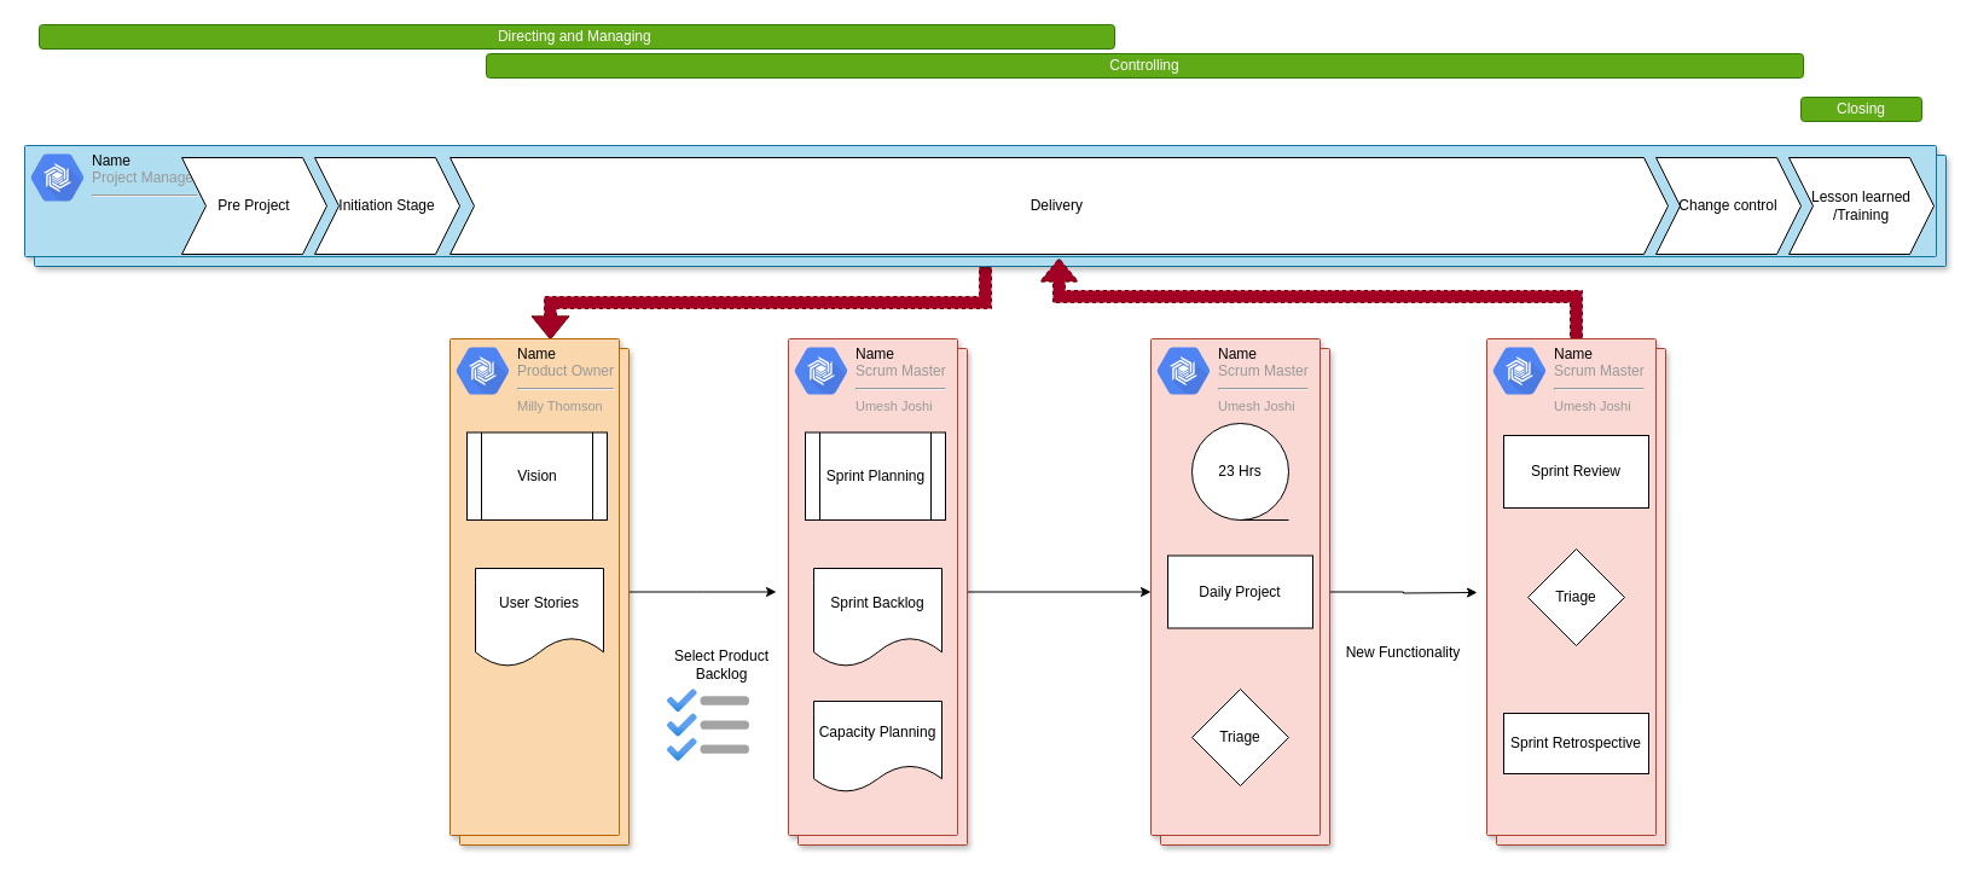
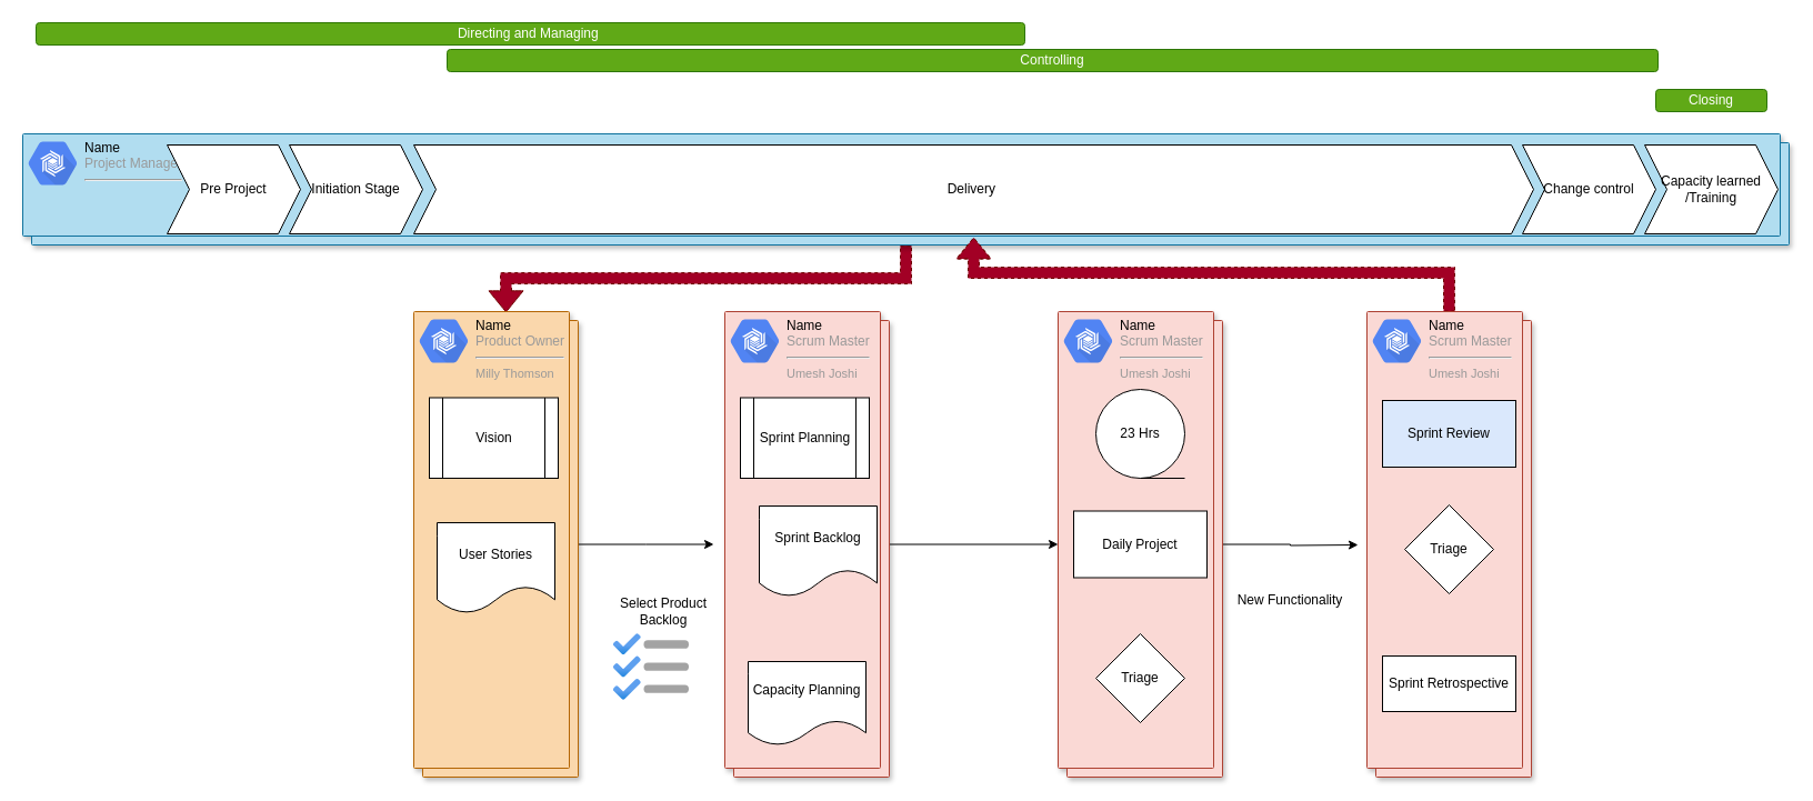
- <mxCell id="23" value="Lesson learned /Training" style="shape=step;perimeter=stepPerimeter;whiteSpace=wrap;html=1;fixedSize=1;" vertex="1" parent="1"><mxGeometry x="1480" y="130" width="120" height="80" as="geometry" /></mxCell>
+ <mxCell id="23" value="Capacity learned /Training" style="shape=step;perimeter=stepPerimeter;whiteSpace=wrap;html=1;fixedSize=1;" vertex="1" parent="1"><mxGeometry x="1480" y="130" width="120" height="80" as="geometry" /></mxCell>
- <mxCell id="36" value="Sprint Review" style="rounded=0;whiteSpace=wrap;html=1;" vertex="1" parent="33"><mxGeometry x="14" y="80" width="120" height="60" as="geometry" /></mxCell>
+ <mxCell id="36" value="Sprint Review" style="rounded=0;whiteSpace=wrap;html=1;fillColor=#dae8fc;" vertex="1" parent="33"><mxGeometry x="14" y="80" width="120" height="60" as="geometry" /></mxCell>
- <mxCell id="29" value="Sprint Backlog" style="shape=document;whiteSpace=wrap;html=1;boundedLbl=1;" vertex="1" parent="26"><mxGeometry x="21" y="190" width="106" height="81.58" as="geometry" /></mxCell>
+ <mxCell id="29" value="Sprint Backlog" style="shape=document;whiteSpace=wrap;html=1;boundedLbl=1;" vertex="1" parent="26"><mxGeometry x="31" y="175" width="106" height="81.58" as="geometry" /></mxCell>
- <mxCell id="28" value="Capacity Planning" style="shape=document;whiteSpace=wrap;html=1;boundedLbl=1;" vertex="1" parent="26"><mxGeometry x="21" y="300" width="106" height="75.48" as="geometry" /></mxCell>
+ <mxCell id="28" value="Capacity Planning" style="shape=document;whiteSpace=wrap;html=1;boundedLbl=1;" vertex="1" parent="26"><mxGeometry x="21" y="315" width="106" height="75.48" as="geometry" /></mxCell>
